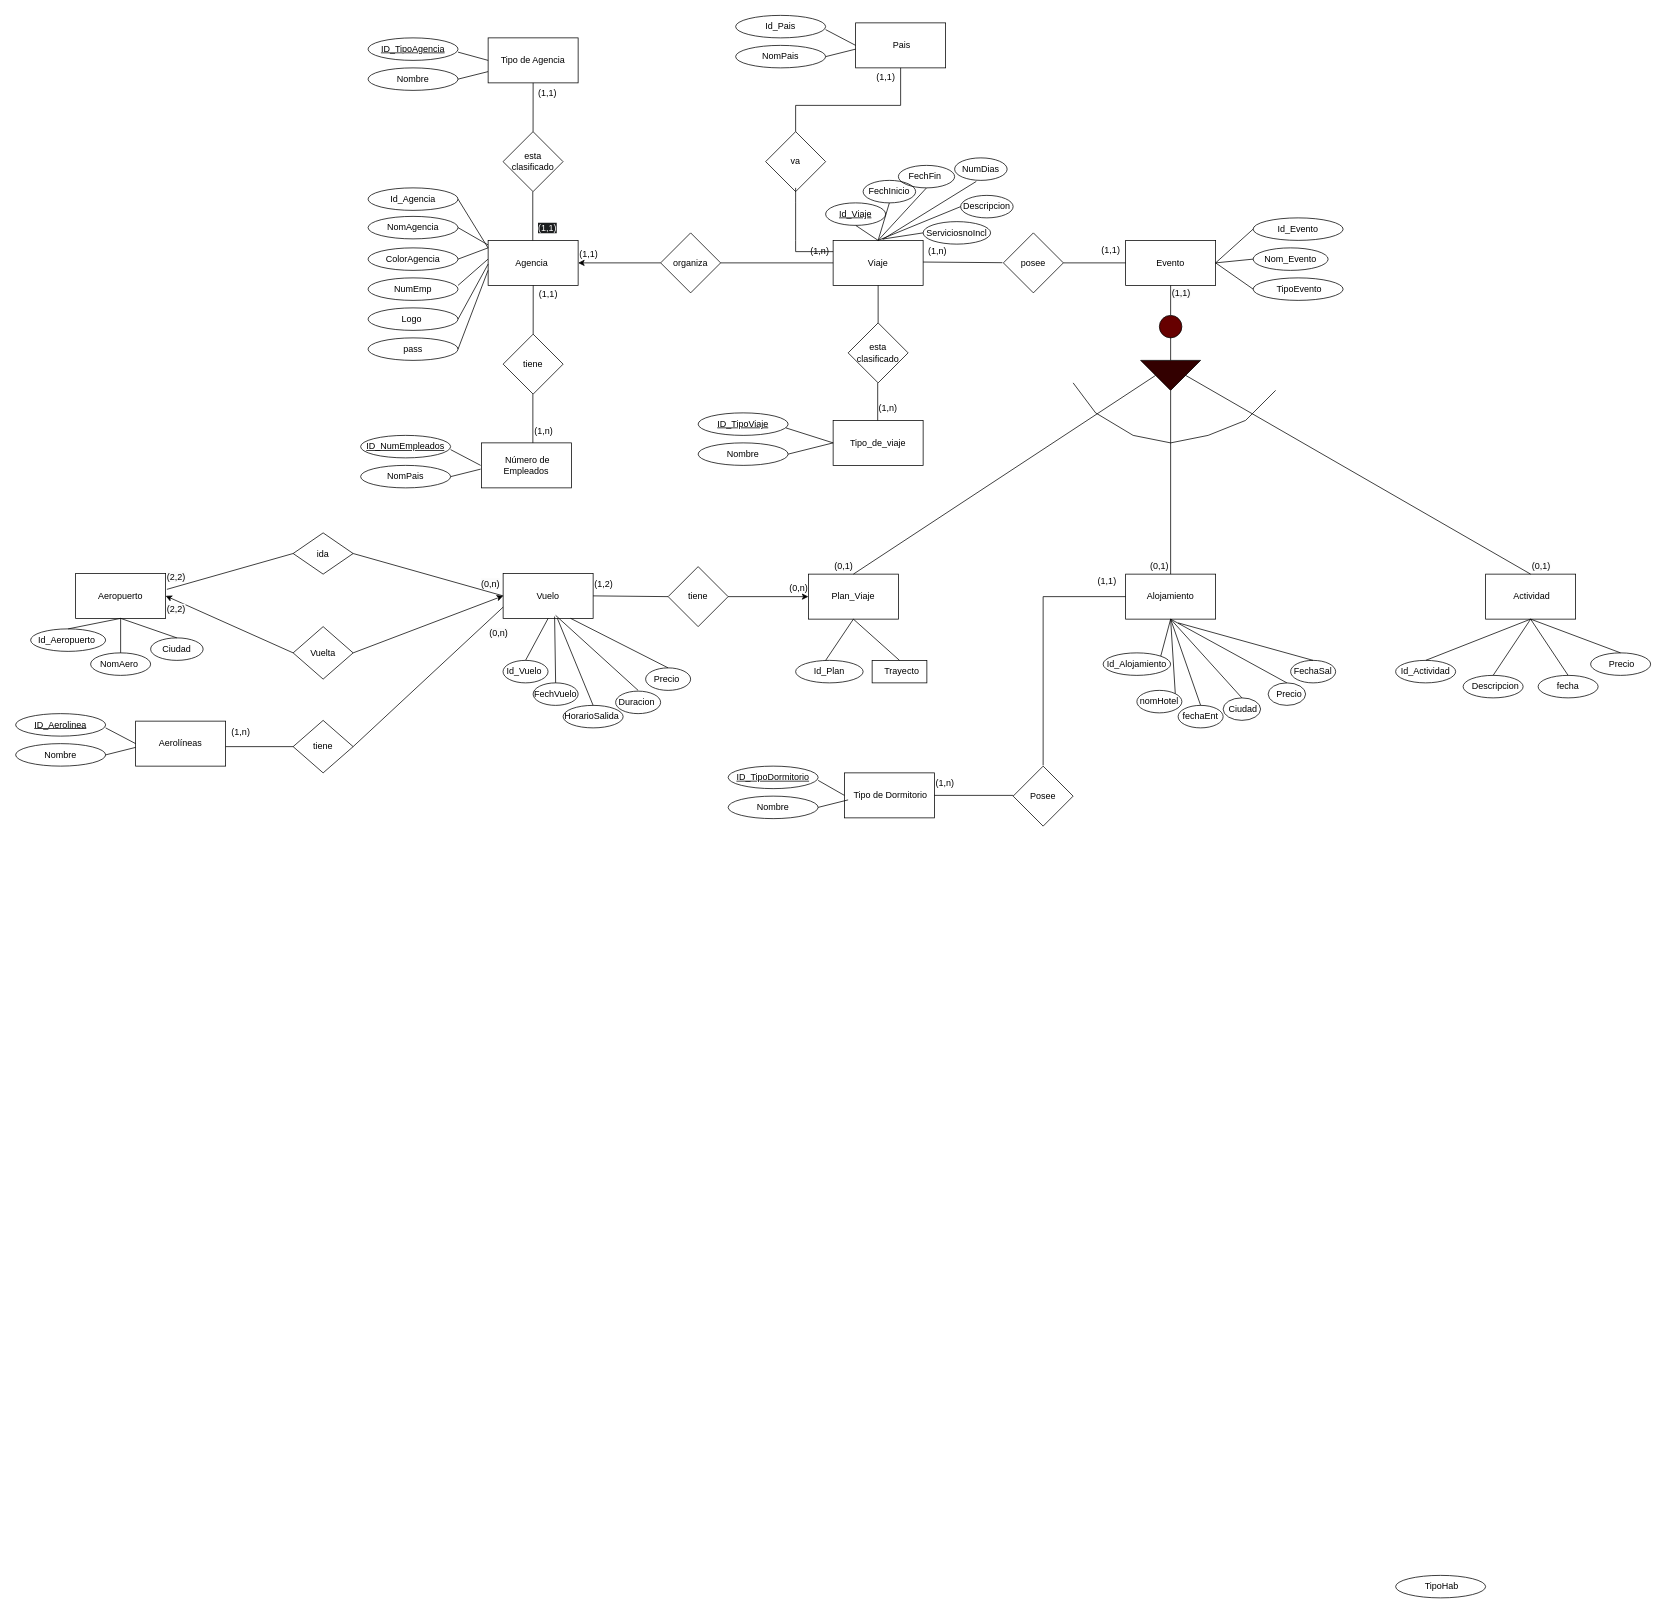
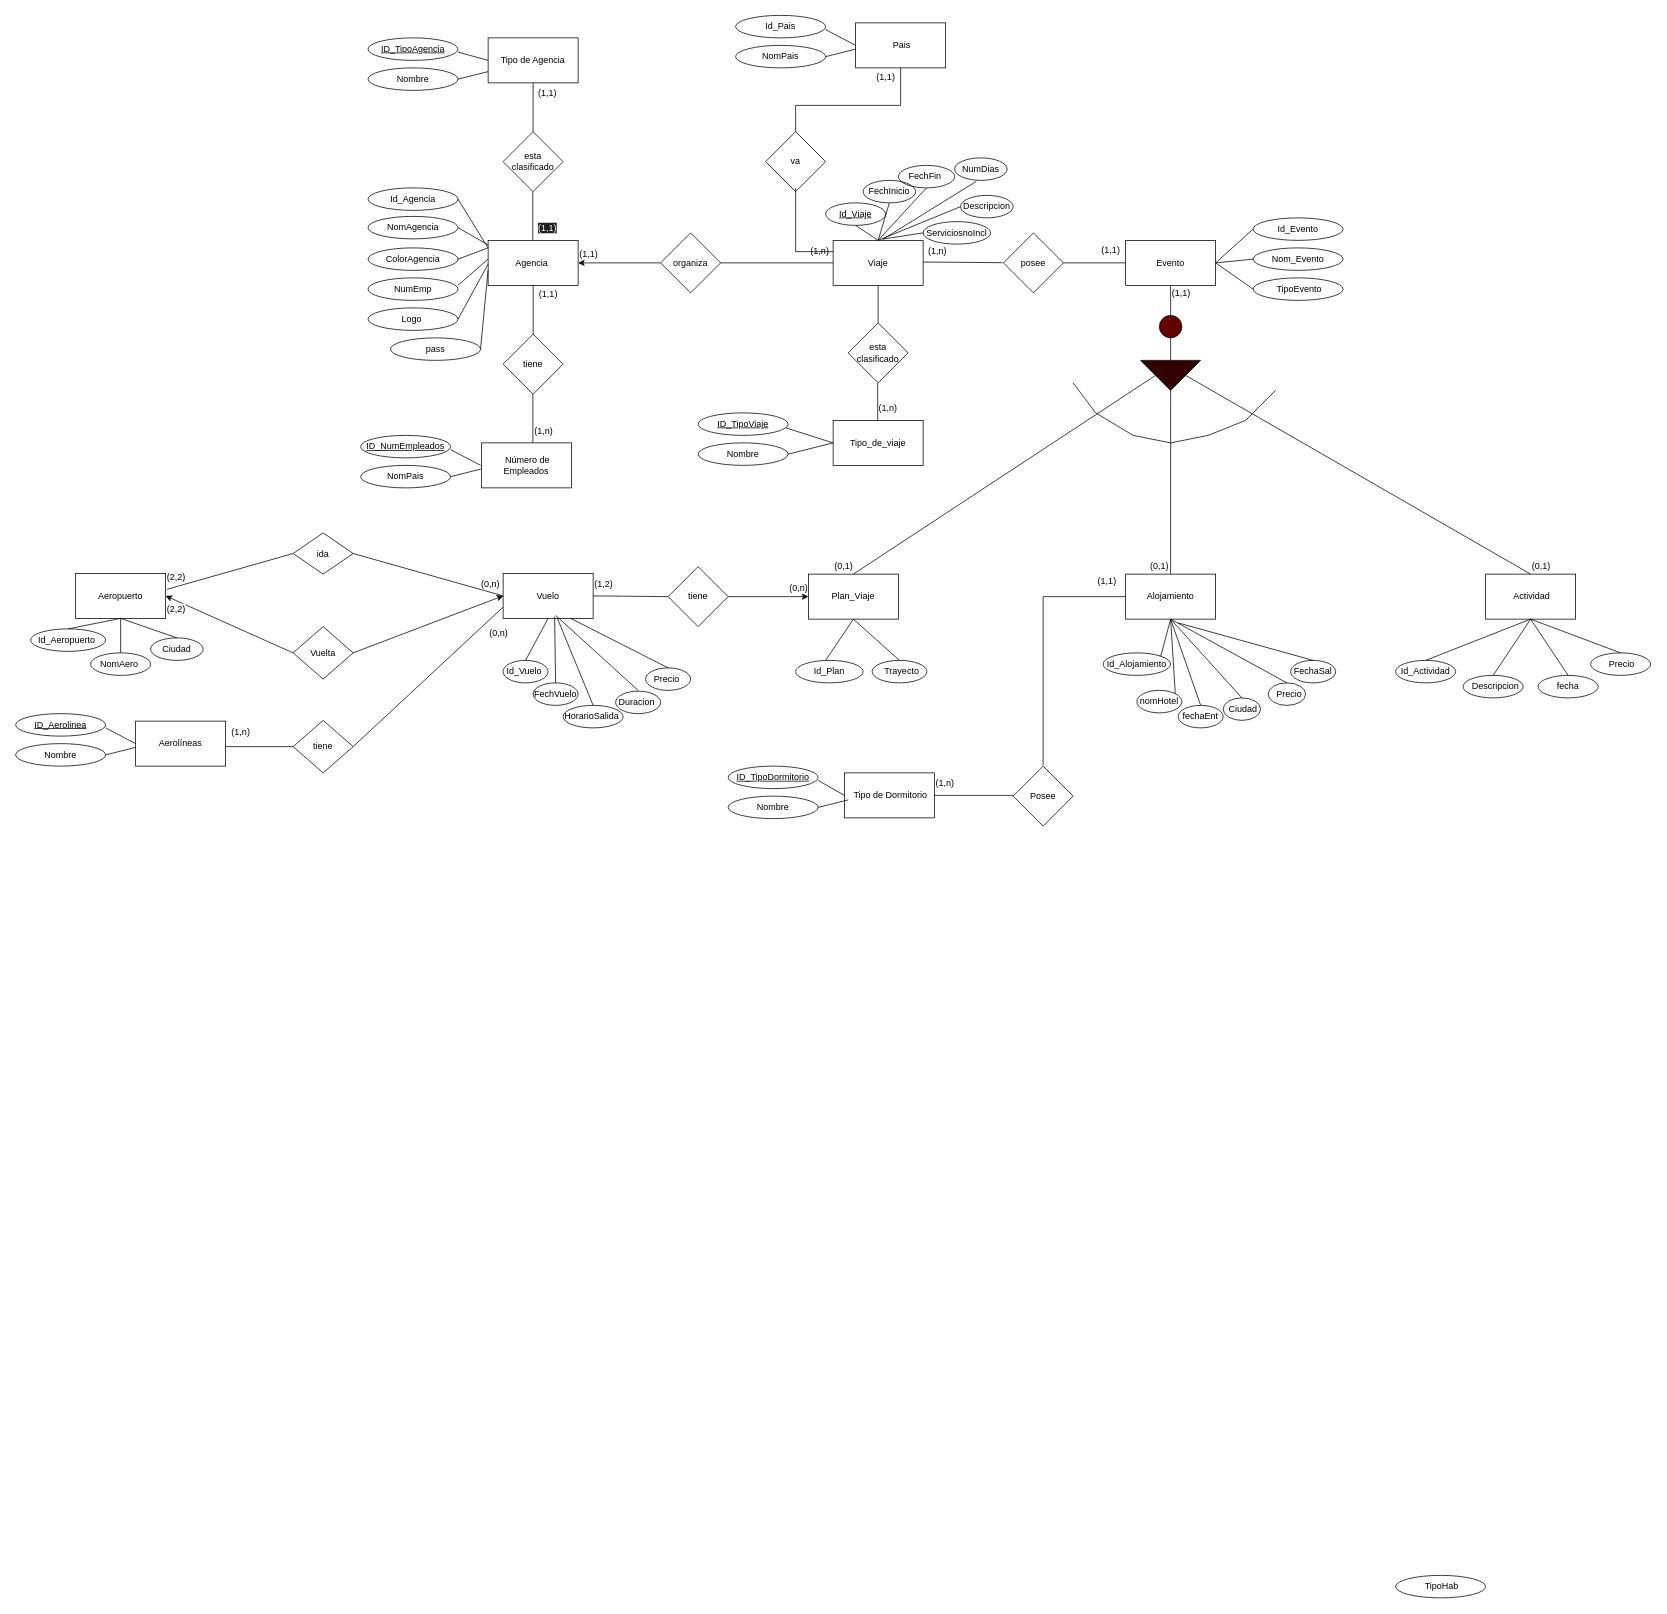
- <mxCell id="20" value="&amp;nbsp;Nom_Evento&amp;nbsp;" style="ellipse;whiteSpace=wrap;html=1;fillColor=none;" vertex="1" parent="1"><mxGeometry x="1670" y="330" width="100" height="30" as="geometry" /></mxCell>
+ <mxCell id="20" value="&amp;nbsp;Nom_Evento&amp;nbsp;" style="ellipse;whiteSpace=wrap;html=1;fillColor=none;" vertex="1" parent="1"><mxGeometry x="1670" y="330" width="120" height="30" as="geometry" /></mxCell>
- <mxCell id="11" value="pass" style="ellipse;whiteSpace=wrap;html=1;fillColor=none;" vertex="1" parent="1"><mxGeometry x="489.88" y="450" width="120" height="30" as="geometry" /></mxCell>
+ <mxCell id="11" value="pass" style="ellipse;whiteSpace=wrap;html=1;fillColor=none;" vertex="1" parent="1"><mxGeometry x="519.88" y="450" width="120" height="30" as="geometry" /></mxCell>
- <mxCell id="41" value="&amp;nbsp; Trayecto" style="whiteSpace=wrap;html=1;fillColor=none;rounded=0;" vertex="1" parent="1"><mxGeometry x="1162" y="880" width="73" height="30" as="geometry" /></mxCell>
+ <mxCell id="41" value="&amp;nbsp; Trayecto" style="ellipse;whiteSpace=wrap;html=1;fillColor=none;" vertex="1" parent="1"><mxGeometry x="1162" y="880" width="73" height="30" as="geometry" /></mxCell>
